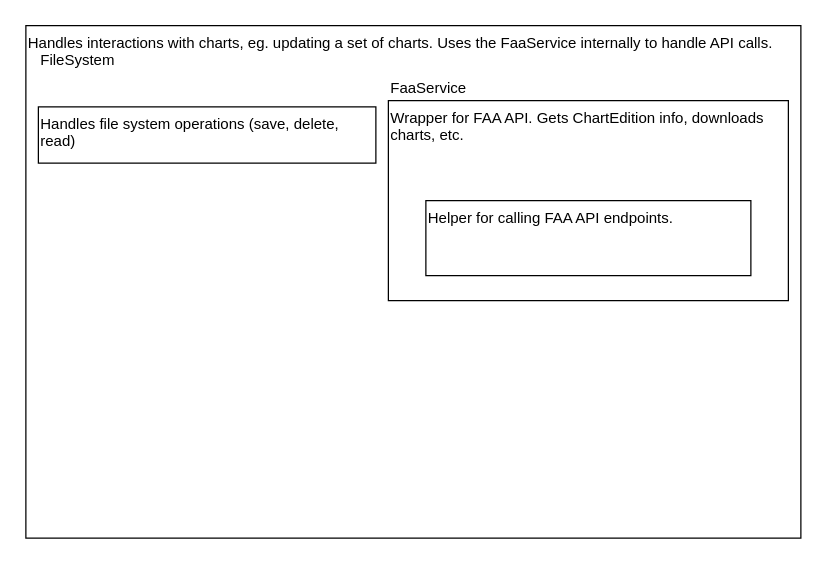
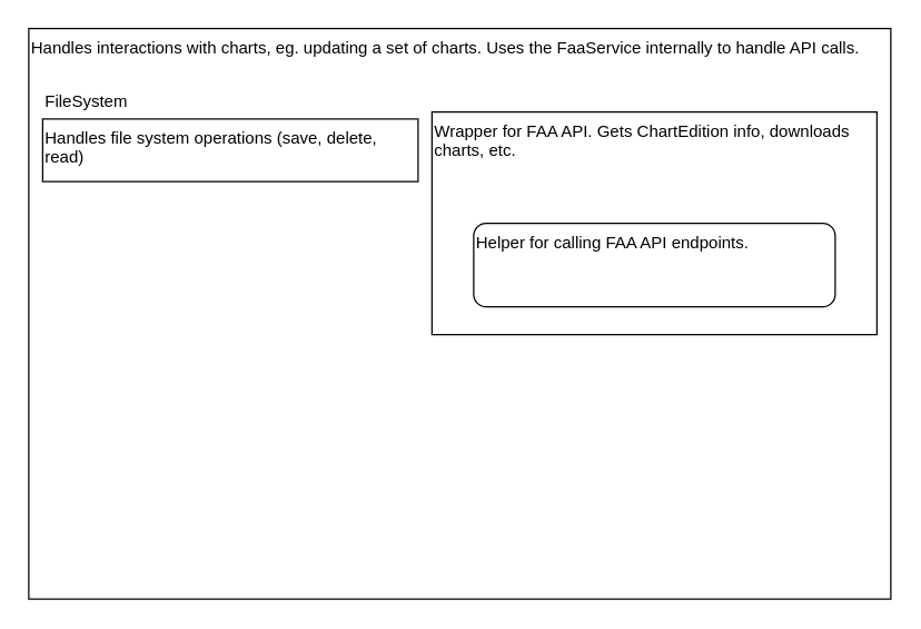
- <mxCell id="6" value="FileSystem" style="text;html=1;align=left;verticalAlign=middle;whiteSpace=wrap;rounded=0;" vertex="1" parent="1"><mxGeometry x="30" y="35" width="60" height="25" as="geometry" /></mxCell>
+ <mxCell id="6" value="FileSystem" style="text;html=1;align=left;verticalAlign=middle;whiteSpace=wrap;rounded=0;" vertex="1" parent="1"><mxGeometry x="30" y="60" width="60" height="25" as="geometry" /></mxCell>
- <mxCell id="3" value="FaaService" style="text;html=1;align=left;verticalAlign=middle;whiteSpace=wrap;rounded=0;" vertex="1" parent="1"><mxGeometry x="310" y="60" width="90" height="20" as="geometry" /></mxCell>
- <mxCell id="7" value="Helper for calling FAA API endpoints." style="rounded=0;whiteSpace=wrap;html=1;align=left;verticalAlign=top;" vertex="1" parent="1"><mxGeometry x="340" y="160" width="260" height="60" as="geometry" /></mxCell>
+ <mxCell id="7" value="Helper for calling FAA API endpoints." style="whiteSpace=wrap;html=1;align=left;verticalAlign=top;rounded=1;" vertex="1" parent="1"><mxGeometry x="340" y="160" width="260" height="60" as="geometry" /></mxCell>
